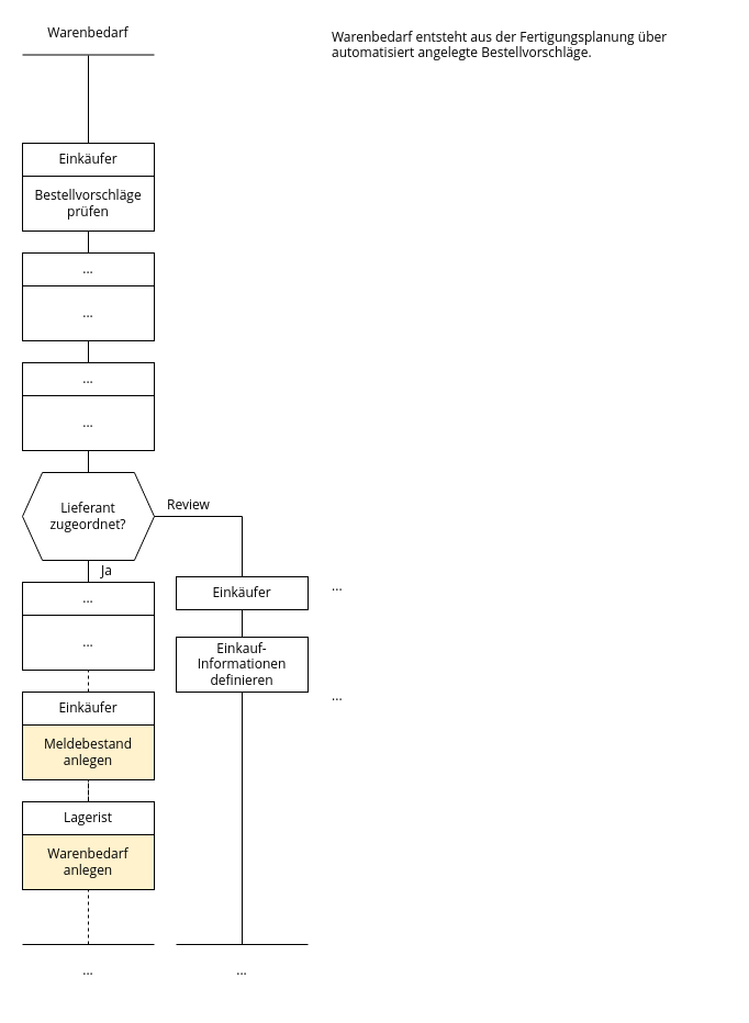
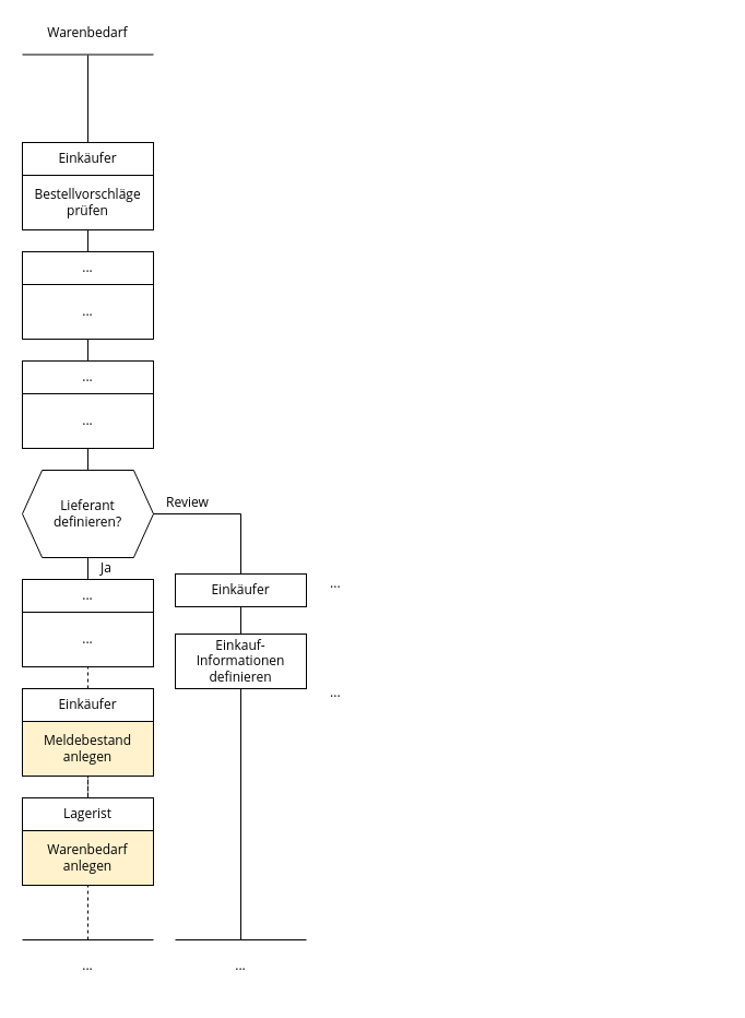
- <mxCell id="12" value="Warenbedarf entsteht aus der Fertigungsplanung über automatisiert angelegte Bestellvorschläge." style="rounded=0;whiteSpace=wrap;html=1;align=left;horizontal=1;verticalAlign=top;strokeColor=none;fontFamily=Open Sans;" parent="1" vertex="1"><mxGeometry x="300" y="20" width="360" height="100" as="geometry" /></mxCell>
- <mxCell id="7" value="Lieferant zugeordnet?" style="text;html=1;strokeColor=none;fillColor=none;align=center;verticalAlign=middle;whiteSpace=wrap;rounded=0;fontFamily=Open Sans;spacingLeft=4;spacingRight=4;" parent="1" vertex="1"><mxGeometry x="20" y="430" width="120" height="80" as="geometry" /></mxCell>
+ <mxCell id="7" value="Lieferant definieren?" style="text;html=1;strokeColor=none;fillColor=none;align=center;verticalAlign=middle;whiteSpace=wrap;rounded=0;fontFamily=Open Sans;spacingLeft=4;spacingRight=4;" parent="1" vertex="1"><mxGeometry x="20" y="430" width="120" height="80" as="geometry" /></mxCell>
